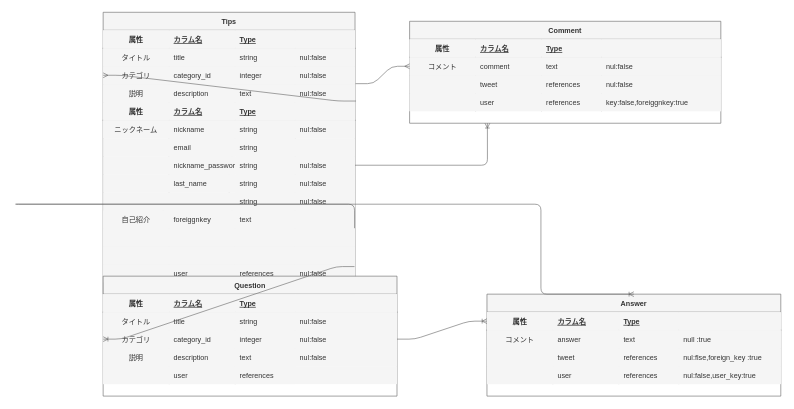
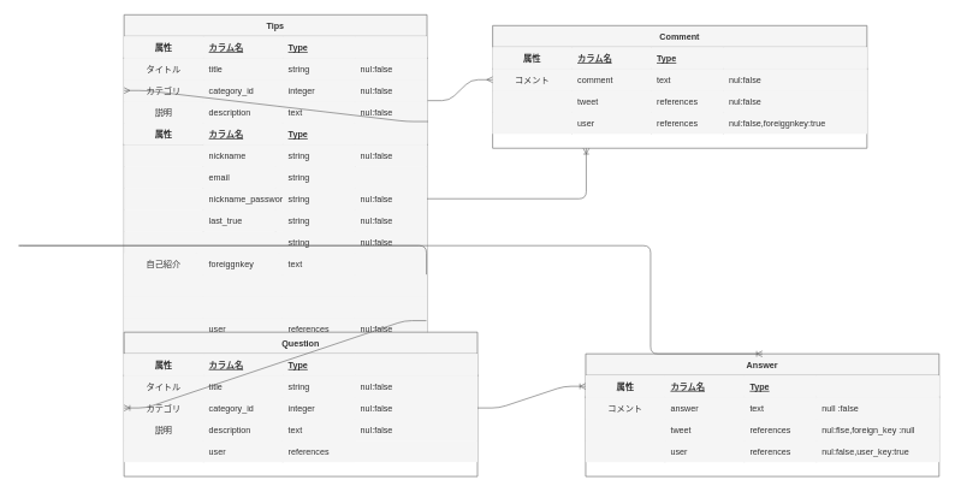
- <mxCell id="113" value="key:false,foreiggnkey:true" style="shape=partialRectangle;connectable=0;fillColor=#f5f5f5;top=0;left=0;bottom=0;right=0;align=left;spacingLeft=6;overflow=hidden;strokeColor=#666666;fontColor=#333333;" parent="109" vertex="1"><mxGeometry x="320" width="199" height="30" as="geometry" /></mxCell>
+ <mxCell id="113" value="nul:false,foreiggnkey:true" style="shape=partialRectangle;connectable=0;fillColor=#f5f5f5;top=0;left=0;bottom=0;right=0;align=left;spacingLeft=6;overflow=hidden;strokeColor=#666666;fontColor=#333333;" parent="109" vertex="1"><mxGeometry x="320" width="199" height="30" as="geometry" /></mxCell>
- <mxCell id="29" value="ニックネーム" style="shape=partialRectangle;connectable=0;fillColor=#f5f5f5;top=0;left=0;bottom=0;right=0;editable=1;overflow=hidden;strokeColor=#666666;fontColor=#333333;" parent="28" vertex="1"><mxGeometry width="110" height="30" as="geometry" /></mxCell>
- <mxCell id="41" value="last_name" style="shape=partialRectangle;connectable=0;fillColor=#f5f5f5;top=0;left=0;bottom=0;right=0;align=left;spacingLeft=6;overflow=hidden;strokeColor=#666666;fontColor=#333333;" parent="40" vertex="1"><mxGeometry x="110" width="110" height="30" as="geometry" /></mxCell>
+ <mxCell id="41" value="last_true" style="shape=partialRectangle;connectable=0;fillColor=#f5f5f5;top=0;left=0;bottom=0;right=0;align=left;spacingLeft=6;overflow=hidden;strokeColor=#666666;fontColor=#333333;" parent="40" vertex="1"><mxGeometry x="110" width="110" height="30" as="geometry" /></mxCell>
- <mxCell id="126" value="null :true" style="shape=partialRectangle;connectable=0;fillColor=#f5f5f5;top=0;left=0;bottom=0;right=0;align=left;spacingLeft=6;overflow=hidden;strokeColor=#666666;fontColor=#333333;" parent="122" vertex="1"><mxGeometry x="320" width="170" height="30" as="geometry" /></mxCell>
+ <mxCell id="126" value="null :false" style="shape=partialRectangle;connectable=0;fillColor=#f5f5f5;top=0;left=0;bottom=0;right=0;align=left;spacingLeft=6;overflow=hidden;strokeColor=#666666;fontColor=#333333;" parent="122" vertex="1"><mxGeometry x="320" width="170" height="30" as="geometry" /></mxCell>
- <mxCell id="131" value="nul:flse,foreign_key :true" style="shape=partialRectangle;connectable=0;fillColor=#f5f5f5;top=0;left=0;bottom=0;right=0;align=left;spacingLeft=6;overflow=hidden;strokeColor=#666666;fontColor=#333333;" parent="127" vertex="1"><mxGeometry x="320" width="170" height="30" as="geometry" /></mxCell>
+ <mxCell id="131" value="nul:flse,foreign_key :null" style="shape=partialRectangle;connectable=0;fillColor=#f5f5f5;top=0;left=0;bottom=0;right=0;align=left;spacingLeft=6;overflow=hidden;strokeColor=#666666;fontColor=#333333;" parent="127" vertex="1"><mxGeometry x="320" width="170" height="30" as="geometry" /></mxCell>
